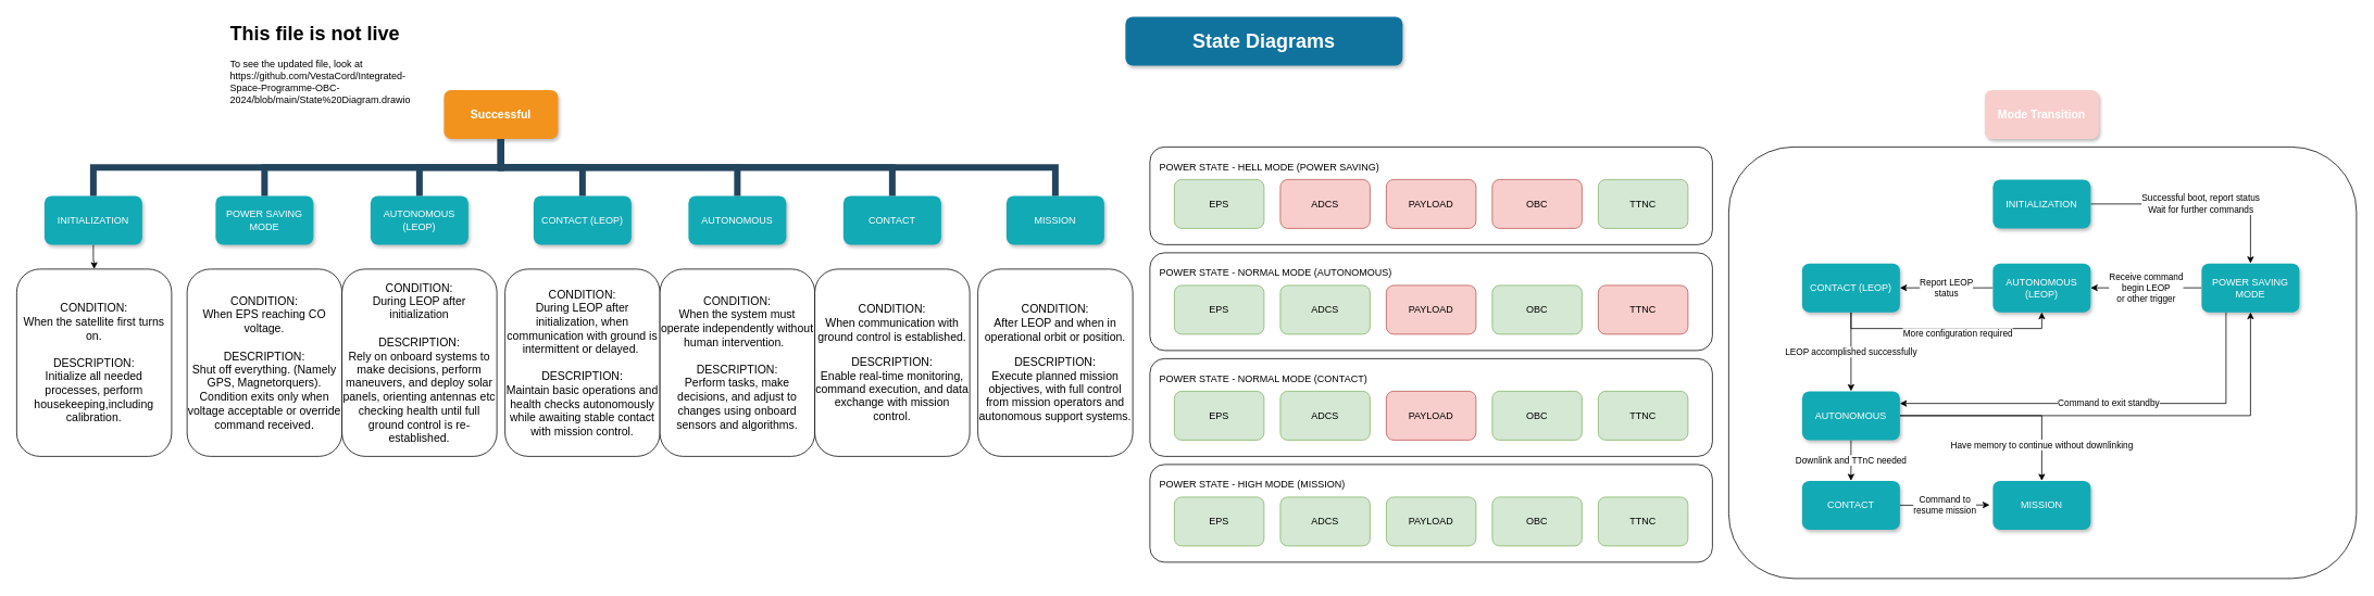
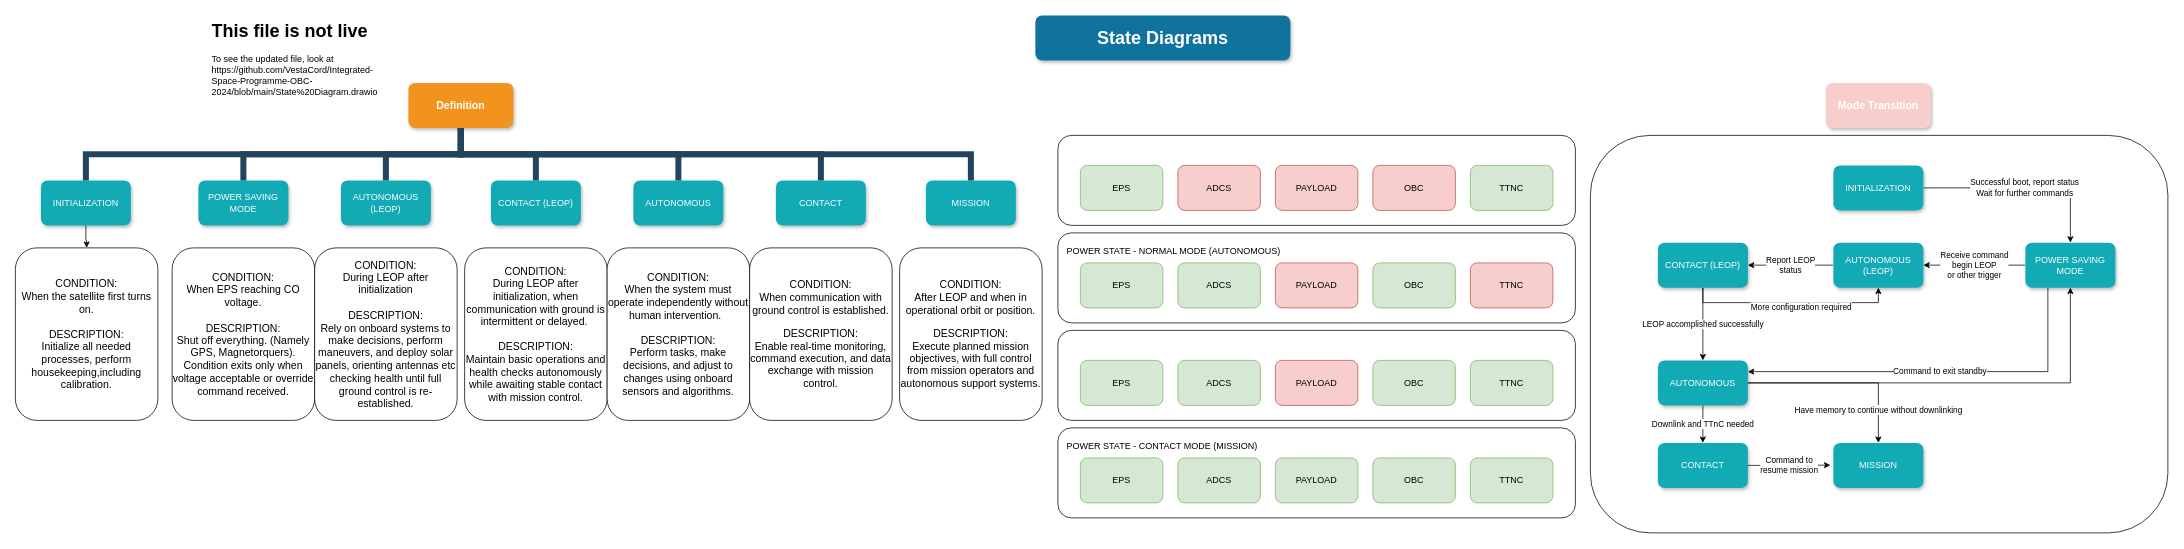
- <mxCell id="5" value="Successful" style="whiteSpace=wrap;rounded=1;fillColor=#F2931E;strokeColor=none;shadow=1;fontColor=#FFFFFF;fontStyle=1;fontSize=14" parent="1" vertex="1"><mxGeometry x="544" y="110" width="140" height="60" as="geometry" /></mxCell>
+ <mxCell id="5" value="Definition" style="whiteSpace=wrap;rounded=1;fillColor=#F2931E;strokeColor=none;shadow=1;fontColor=#FFFFFF;fontStyle=1;fontSize=14" parent="1" vertex="1"><mxGeometry x="544" y="110" width="140" height="60" as="geometry" /></mxCell>
- <mxCell id="48" value="POWER STATE - HELL MODE (POWER SAVING)" style="text;html=1;align=left;verticalAlign=middle;whiteSpace=wrap;rounded=0;" parent="1" vertex="1"><mxGeometry x="1420" y="190" width="440" height="30" as="geometry" /></mxCell>
- <mxCell id="69" value="POWER STATE - NORMAL MODE (CONTACT)" style="text;html=1;align=left;verticalAlign=middle;whiteSpace=wrap;rounded=0;" parent="1" vertex="1"><mxGeometry x="1420" y="450" width="440" height="30" as="geometry" /></mxCell>
- <mxCell id="62" value="POWER STATE - HIGH MODE (MISSION)" style="text;html=1;align=left;verticalAlign=middle;whiteSpace=wrap;rounded=0;" parent="1" vertex="1"><mxGeometry x="1420" y="580" width="440" height="30" as="geometry" /></mxCell>
+ <mxCell id="62" value="POWER STATE - CONTACT MODE (MISSION)" style="text;html=1;align=left;verticalAlign=middle;whiteSpace=wrap;rounded=0;" parent="1" vertex="1"><mxGeometry x="1420" y="580" width="440" height="30" as="geometry" /></mxCell>
